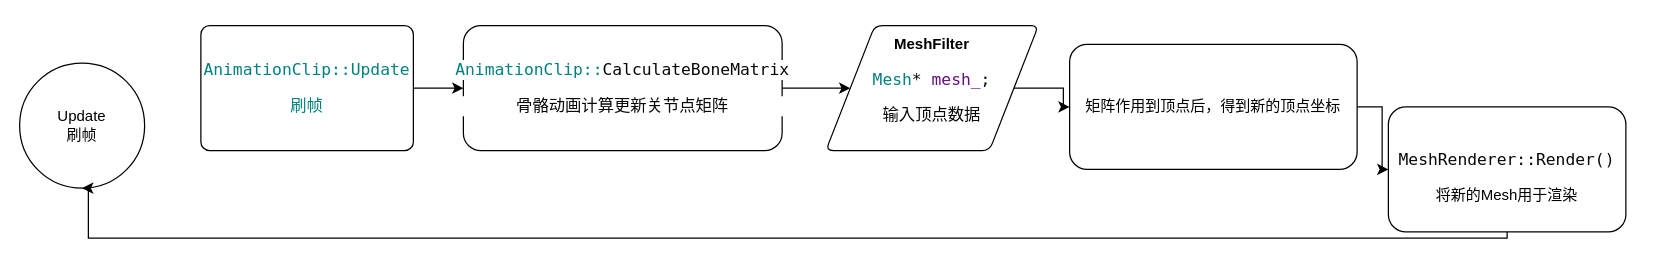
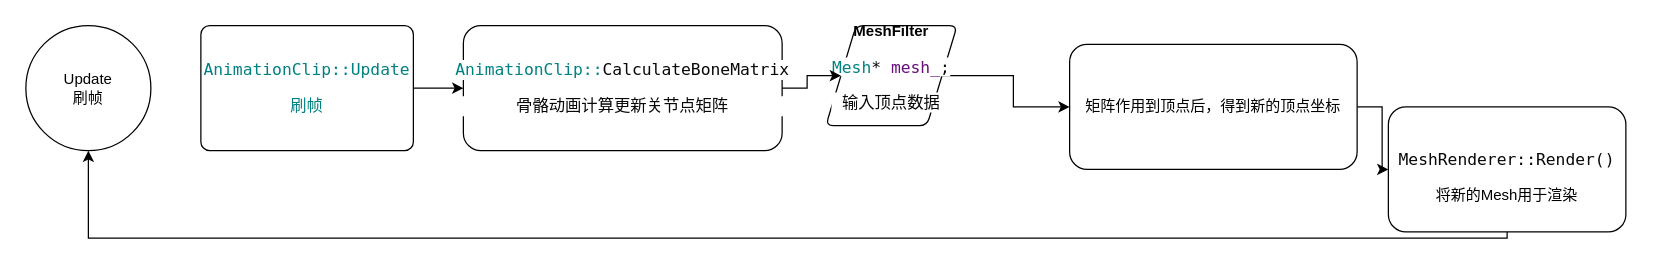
- <mxCell id="3" value="&lt;span style=&quot;font-weight: 700&quot;&gt;MeshFilter&lt;br&gt;&lt;/span&gt;&lt;pre style=&quot;background-color: rgb(255 , 255 , 255) ; color: rgb(8 , 8 , 8) ; font-family: &amp;#34;jetbrains mono&amp;#34; , monospace ; font-size: 9.8pt&quot;&gt;&lt;span style=&quot;color: rgb(0 , 128 , 128)&quot;&gt;Mesh&lt;/span&gt;* &lt;span style=&quot;color: rgb(102 , 14 , 122)&quot;&gt;mesh_&lt;/span&gt;;&lt;/pre&gt;&lt;pre style=&quot;background-color: rgb(255 , 255 , 255) ; color: rgb(8 , 8 , 8) ; font-family: &amp;#34;jetbrains mono&amp;#34; , monospace ; font-size: 9.8pt&quot;&gt;输入顶点数据&lt;/pre&gt;" style="shape=parallelogram;html=1;strokeWidth=1;perimeter=parallelogramPerimeter;whiteSpace=wrap;rounded=1;arcSize=12;size=0.23;" vertex="1" parent="1"><mxGeometry x="660" y="20" width="170" height="100" as="geometry" /></mxCell>
+ <mxCell id="3" value="&lt;span style=&quot;font-weight: 700&quot;&gt;MeshFilter&lt;br&gt;&lt;/span&gt;&lt;pre style=&quot;background-color: rgb(255 , 255 , 255) ; color: rgb(8 , 8 , 8) ; font-family: &amp;#34;jetbrains mono&amp;#34; , monospace ; font-size: 9.8pt&quot;&gt;&lt;span style=&quot;color: rgb(0 , 128 , 128)&quot;&gt;Mesh&lt;/span&gt;* &lt;span style=&quot;color: rgb(102 , 14 , 122)&quot;&gt;mesh_&lt;/span&gt;;&lt;/pre&gt;&lt;pre style=&quot;background-color: rgb(255 , 255 , 255) ; color: rgb(8 , 8 , 8) ; font-family: &amp;#34;jetbrains mono&amp;#34; , monospace ; font-size: 9.8pt&quot;&gt;输入顶点数据&lt;/pre&gt;" style="shape=parallelogram;html=1;strokeWidth=1;perimeter=parallelogramPerimeter;whiteSpace=wrap;rounded=1;arcSize=12;size=0.23;" vertex="1" parent="1"><mxGeometry x="660" y="20" width="105" height="80" as="geometry" /></mxCell>
- <mxCell id="6" value="Update&lt;br&gt;刷帧" style="strokeWidth=1;html=1;shape=mxgraph.flowchart.start_2;whiteSpace=wrap;" vertex="1" parent="1"><mxGeometry x="15" y="50" width="100" height="100" as="geometry" /></mxCell>
+ <mxCell id="6" value="Update&lt;br&gt;刷帧" style="strokeWidth=1;html=1;shape=mxgraph.flowchart.start_2;whiteSpace=wrap;" vertex="1" parent="1"><mxGeometry x="20" y="20" width="100" height="100" as="geometry" /></mxCell>
